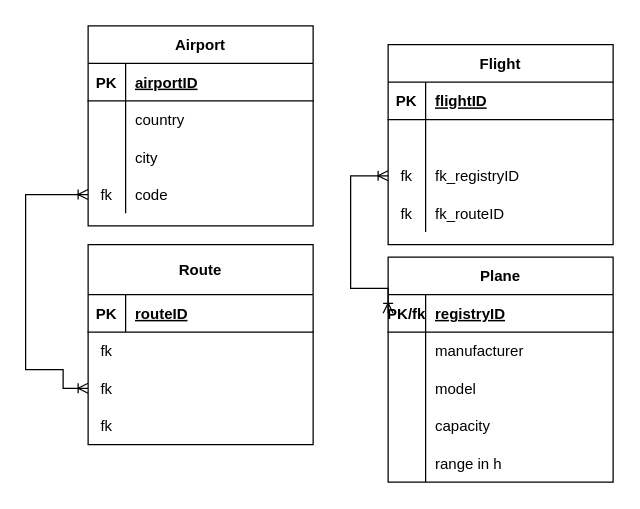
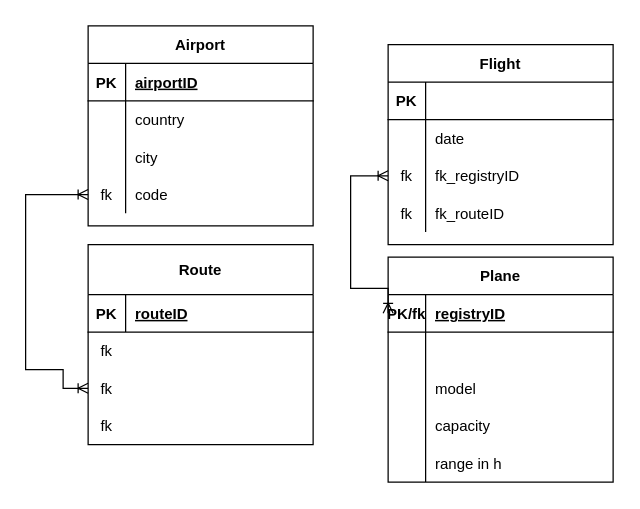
- <mxCell id="18" value="flightID" style="shape=partialRectangle;connectable=0;fillColor=none;top=0;left=0;bottom=0;right=0;align=left;spacingLeft=6;fontStyle=5;overflow=hidden;fontColor=default;" vertex="1" parent="16"><mxGeometry x="30" width="150" height="30" as="geometry"><mxRectangle width="150" height="30" as="alternateBounds" /></mxGeometry></mxCell>
+ <mxCell id="21" value="date" style="shape=partialRectangle;connectable=0;fillColor=none;top=0;left=0;bottom=0;right=0;align=left;spacingLeft=6;overflow=hidden;fontColor=default;" vertex="1" parent="19"><mxGeometry x="30" width="150" height="30" as="geometry"><mxRectangle width="150" height="30" as="alternateBounds" /></mxGeometry></mxCell>
- <mxCell id="34" value="manufacturer" style="shape=partialRectangle;connectable=0;fillColor=none;top=0;left=0;bottom=0;right=0;align=left;spacingLeft=6;overflow=hidden;fontColor=default;" vertex="1" parent="32"><mxGeometry x="30" width="150" height="30" as="geometry"><mxRectangle width="150" height="30" as="alternateBounds" /></mxGeometry></mxCell>
